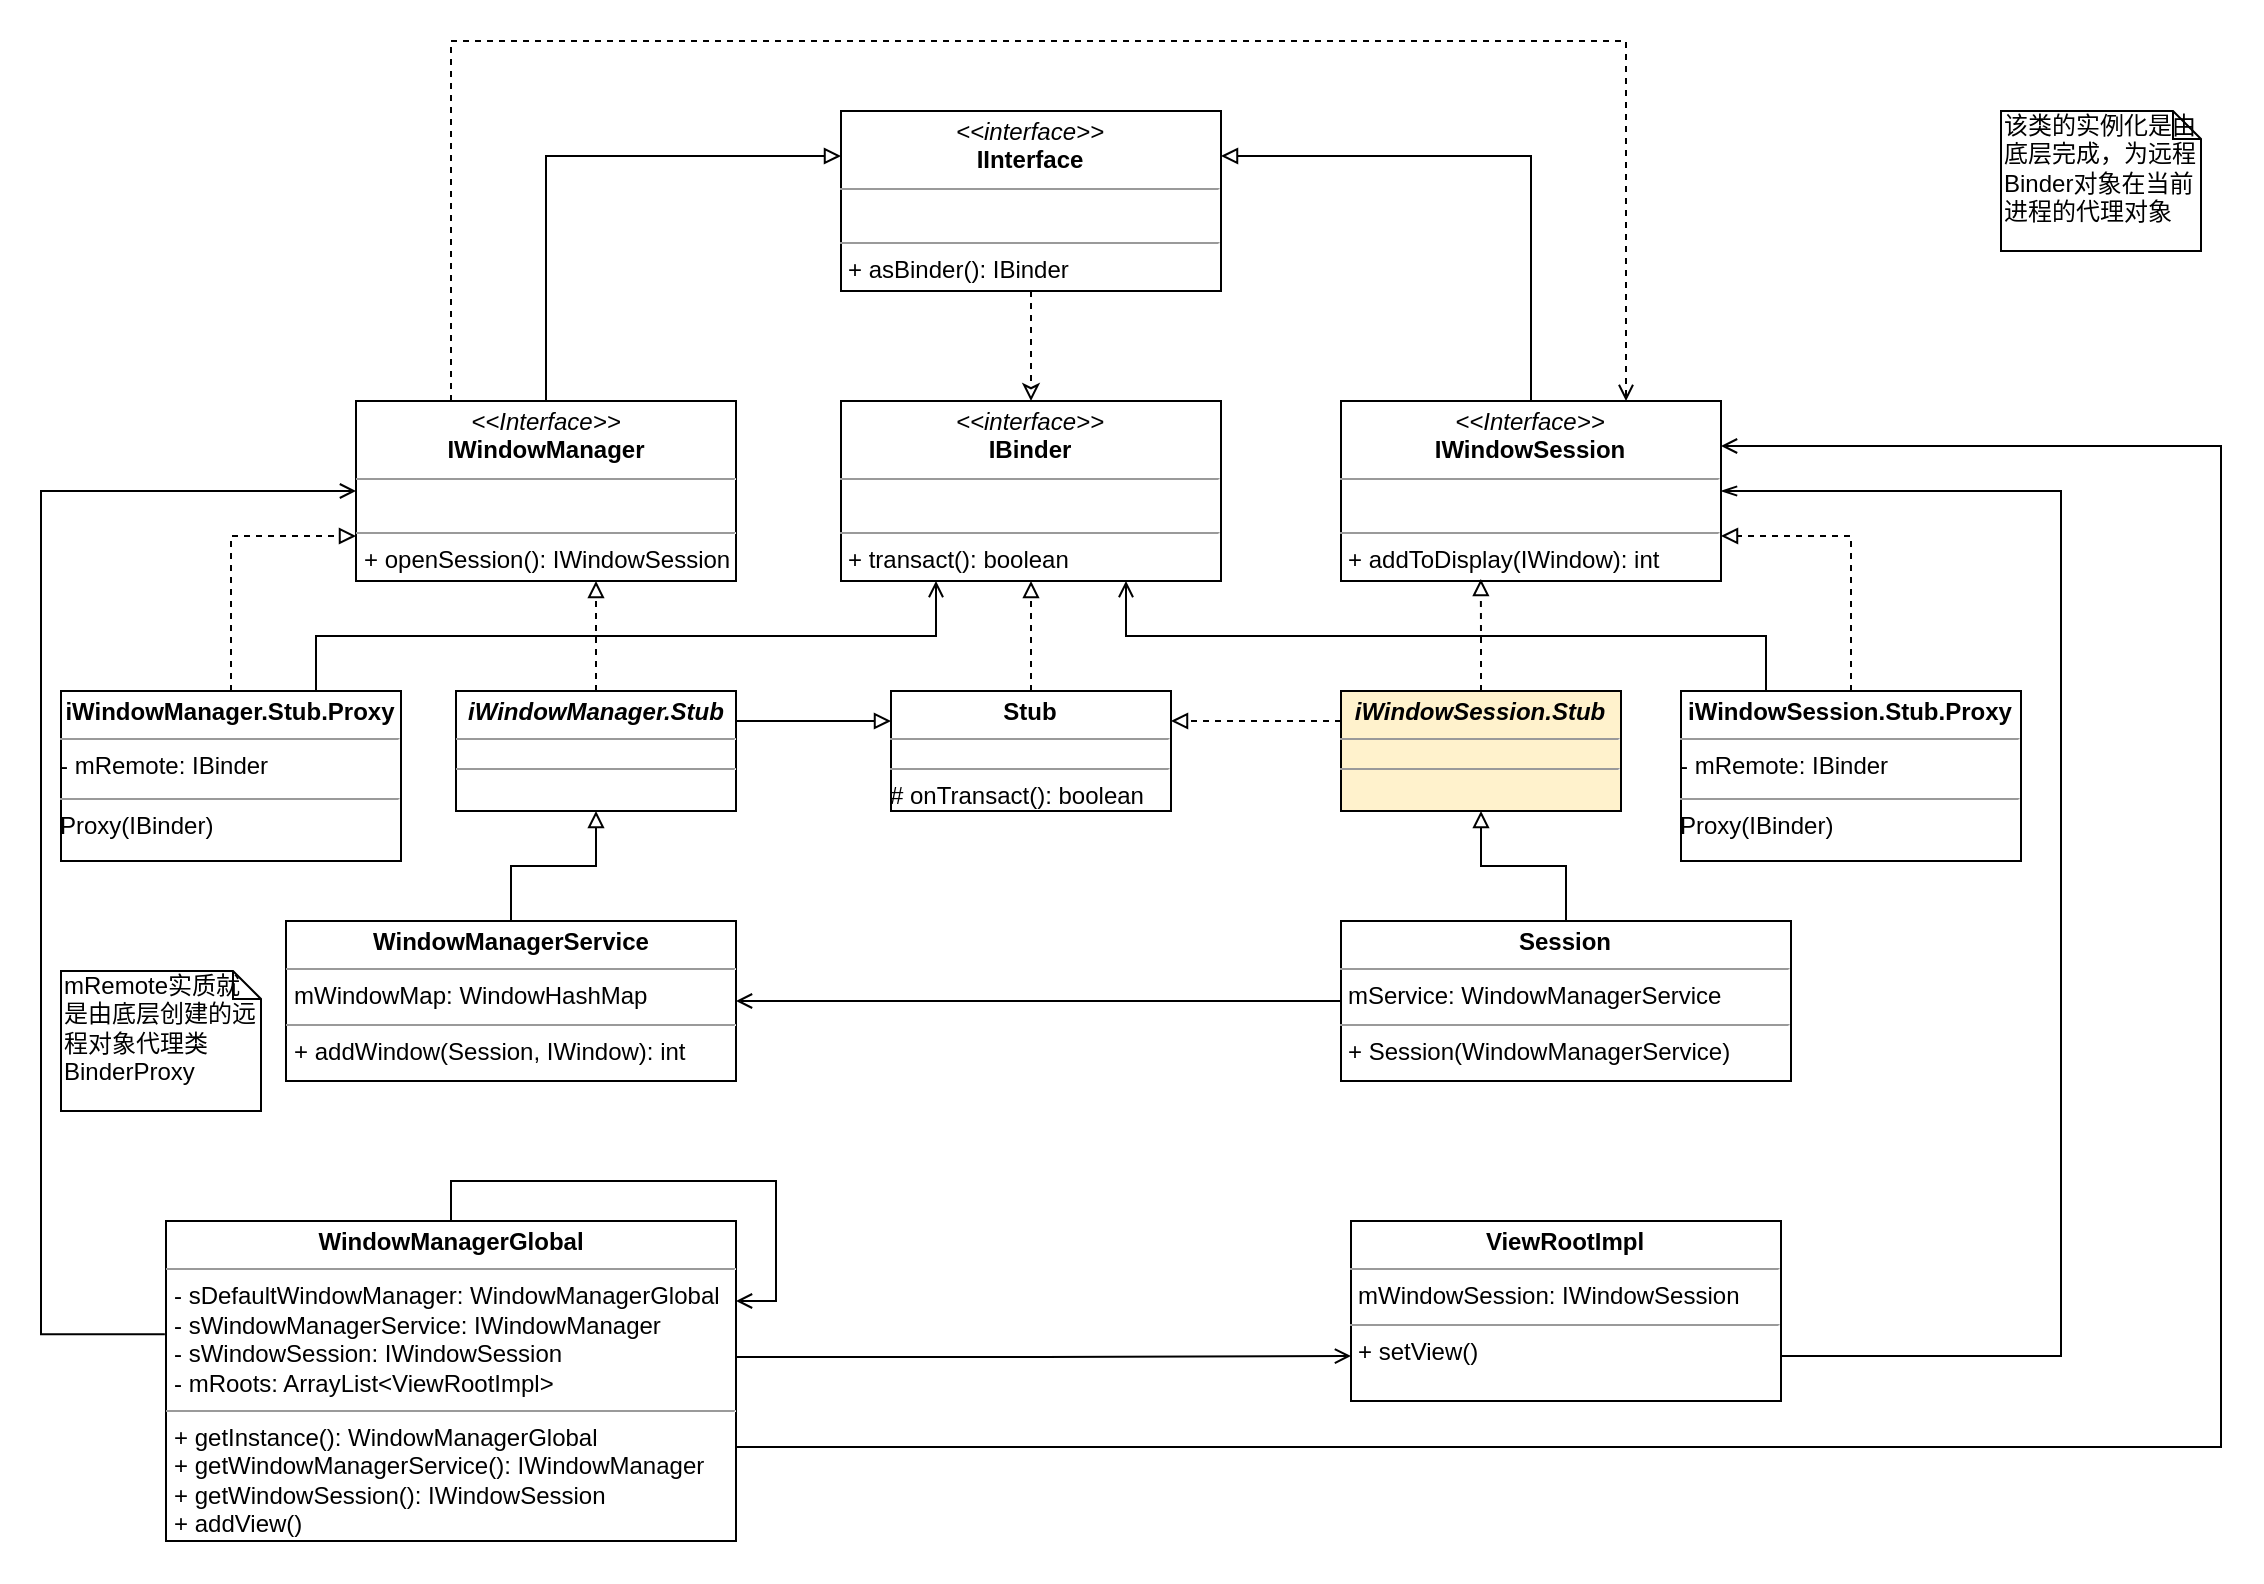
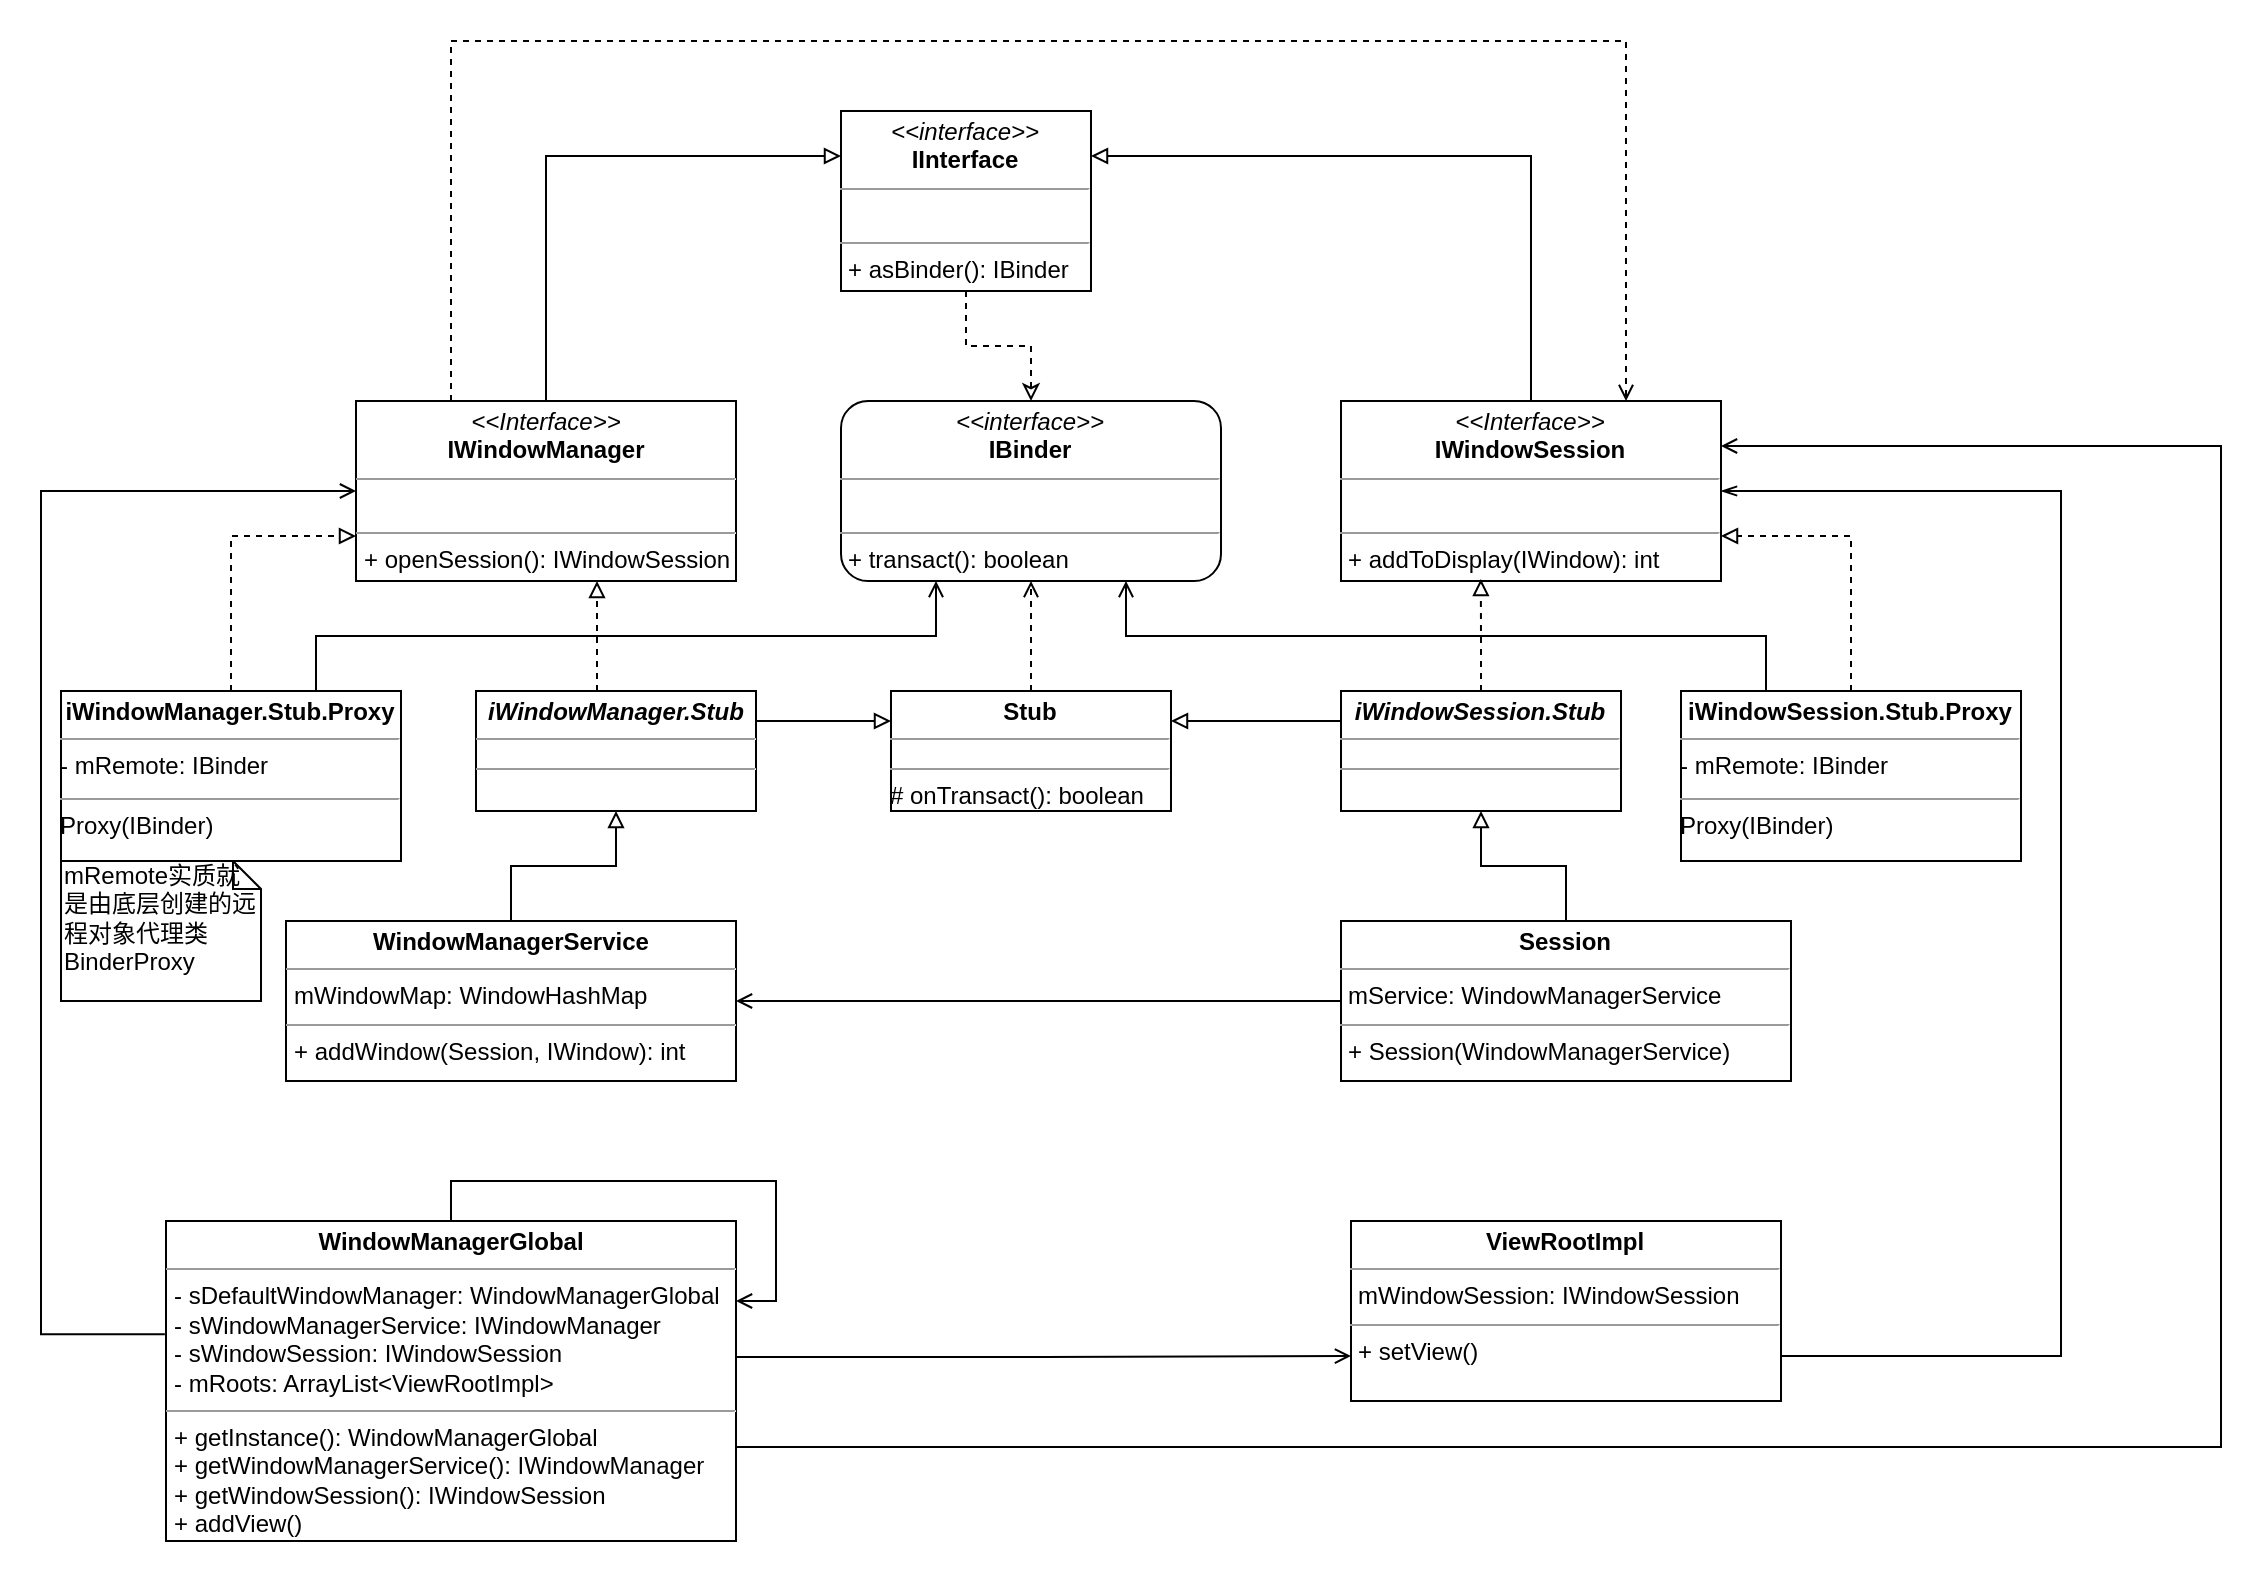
- <mxCell id="25" value="该类的实例化是由底层完成，为远程Binder对象在当前进程的代理对象" style="shape=note;whiteSpace=wrap;html=1;size=14;verticalAlign=top;align=left;spacingTop=-6;rounded=0;glass=0;" parent="1" vertex="1"><mxGeometry x="1000" y="55" width="100" height="70" as="geometry" /></mxCell>
- <mxCell id="3" value="&lt;p style=&quot;margin: 0px ; margin-top: 4px ; text-align: center&quot;&gt;&lt;i&gt;&amp;lt;&amp;lt;interface&amp;gt;&amp;gt;&lt;/i&gt;&lt;br&gt;&lt;b&gt;IInterface&lt;/b&gt;&lt;/p&gt;&lt;hr size=&quot;1&quot;&gt;&lt;p style=&quot;margin: 0px ; margin-left: 4px&quot;&gt;&lt;br&gt;&lt;/p&gt;&lt;hr size=&quot;1&quot;&gt;&lt;p style=&quot;margin: 0px ; margin-left: 4px&quot;&gt;+ asBinder(): IBinder&lt;/p&gt;" style="verticalAlign=top;align=left;overflow=fill;fontSize=12;fontFamily=Helvetica;html=1;rounded=0;glass=0;" parent="1" vertex="1"><mxGeometry x="420" y="55" width="190" height="90" as="geometry" /></mxCell>
+ <mxCell id="3" value="&lt;p style=&quot;margin: 0px ; margin-top: 4px ; text-align: center&quot;&gt;&lt;i&gt;&amp;lt;&amp;lt;interface&amp;gt;&amp;gt;&lt;/i&gt;&lt;br&gt;&lt;b&gt;IInterface&lt;/b&gt;&lt;/p&gt;&lt;hr size=&quot;1&quot;&gt;&lt;p style=&quot;margin: 0px ; margin-left: 4px&quot;&gt;&lt;br&gt;&lt;/p&gt;&lt;hr size=&quot;1&quot;&gt;&lt;p style=&quot;margin: 0px ; margin-left: 4px&quot;&gt;+ asBinder(): IBinder&lt;/p&gt;" style="verticalAlign=top;align=left;overflow=fill;fontSize=12;fontFamily=Helvetica;html=1;rounded=0;glass=0;" parent="1" vertex="1"><mxGeometry x="420" y="55" width="125" height="90" as="geometry" /></mxCell>
- <mxCell id="14" value="&lt;p style=&quot;margin: 0px ; margin-top: 4px ; text-align: center&quot;&gt;&lt;i&gt;&amp;lt;&amp;lt;interface&amp;gt;&amp;gt;&lt;/i&gt;&lt;br&gt;&lt;b&gt;IBinder&lt;/b&gt;&lt;/p&gt;&lt;hr size=&quot;1&quot;&gt;&lt;p style=&quot;margin: 0px ; margin-left: 4px&quot;&gt;&lt;br&gt;&lt;/p&gt;&lt;hr size=&quot;1&quot;&gt;&lt;p style=&quot;margin: 0px ; margin-left: 4px&quot;&gt;+ transact(): boolean&lt;/p&gt;" style="verticalAlign=top;align=left;overflow=fill;fontSize=12;fontFamily=Helvetica;html=1;rounded=0;glass=0;" parent="1" vertex="1"><mxGeometry x="420" y="200" width="190" height="90" as="geometry" /></mxCell>
+ <mxCell id="14" value="&lt;p style=&quot;margin: 0px ; margin-top: 4px ; text-align: center&quot;&gt;&lt;i&gt;&amp;lt;&amp;lt;interface&amp;gt;&amp;gt;&lt;/i&gt;&lt;br&gt;&lt;b&gt;IBinder&lt;/b&gt;&lt;/p&gt;&lt;hr size=&quot;1&quot;&gt;&lt;p style=&quot;margin: 0px ; margin-left: 4px&quot;&gt;&lt;br&gt;&lt;/p&gt;&lt;hr size=&quot;1&quot;&gt;&lt;p style=&quot;margin: 0px ; margin-left: 4px&quot;&gt;+ transact(): boolean&lt;/p&gt;" style="verticalAlign=top;align=left;overflow=fill;fontSize=12;fontFamily=Helvetica;html=1;glass=0;rounded=1;" parent="1" vertex="1"><mxGeometry x="420" y="200" width="190" height="90" as="geometry" /></mxCell>
- <mxCell id="12" style="edgeStyle=orthogonalEdgeStyle;rounded=0;jumpStyle=none;orthogonalLoop=1;jettySize=auto;html=1;entryX=0.5;entryY=1;entryDx=0;entryDy=0;startArrow=none;startFill=0;endArrow=block;endFill=0;strokeColor=#000000;dashed=1;" parent="1" source="13" target="14" edge="1"><mxGeometry relative="1" as="geometry" /></mxCell>
+ <mxCell id="12" style="edgeStyle=orthogonalEdgeStyle;rounded=0;jumpStyle=none;orthogonalLoop=1;jettySize=auto;html=1;entryX=0.5;entryY=1;entryDx=0;entryDy=0;startArrow=none;startFill=0;endArrow=open;endFill=0;strokeColor=#000000;dashed=1;" parent="1" source="13" target="14" edge="1"><mxGeometry relative="1" as="geometry" /></mxCell>
- <mxCell id="17" style="edgeStyle=orthogonalEdgeStyle;rounded=0;jumpStyle=none;orthogonalLoop=1;jettySize=auto;html=1;entryX=1;entryY=0.25;entryDx=0;entryDy=0;startArrow=none;startFill=0;endArrow=block;endFill=0;strokeColor=#000000;exitX=0;exitY=0.25;exitDx=0;exitDy=0;dashed=1;" parent="1" source="19" target="13" edge="1"><mxGeometry relative="1" as="geometry" /></mxCell>
+ <mxCell id="17" style="edgeStyle=orthogonalEdgeStyle;rounded=0;jumpStyle=none;orthogonalLoop=1;jettySize=auto;html=1;entryX=1;entryY=0.25;entryDx=0;entryDy=0;startArrow=none;startFill=0;endArrow=block;endFill=0;strokeColor=#000000;exitX=0;exitY=0.25;exitDx=0;exitDy=0;" parent="1" source="19" target="13" edge="1"><mxGeometry relative="1" as="geometry" /></mxCell>
- <mxCell id="9" value="&lt;p style=&quot;margin: 0px ; margin-top: 4px ; text-align: center&quot;&gt;&lt;b&gt;&lt;i&gt;iWindowManager.Stub&lt;/i&gt;&lt;/b&gt;&lt;/p&gt;&lt;hr size=&quot;1&quot;&gt;&lt;div style=&quot;height: 2px&quot;&gt;&lt;/div&gt;&lt;hr size=&quot;1&quot;&gt;&lt;div style=&quot;height: 2px&quot;&gt;&lt;/div&gt;" style="verticalAlign=top;align=left;overflow=fill;fontSize=12;fontFamily=Helvetica;html=1;rounded=0;glass=0;" parent="1" vertex="1"><mxGeometry x="227.5" y="345" width="140" height="60" as="geometry" /></mxCell>
+ <mxCell id="9" value="&lt;p style=&quot;margin: 0px ; margin-top: 4px ; text-align: center&quot;&gt;&lt;b&gt;&lt;i&gt;iWindowManager.Stub&lt;/i&gt;&lt;/b&gt;&lt;/p&gt;&lt;hr size=&quot;1&quot;&gt;&lt;div style=&quot;height: 2px&quot;&gt;&lt;/div&gt;&lt;hr size=&quot;1&quot;&gt;&lt;div style=&quot;height: 2px&quot;&gt;&lt;/div&gt;" style="verticalAlign=top;align=left;overflow=fill;fontSize=12;fontFamily=Helvetica;html=1;rounded=0;glass=0;" parent="1" vertex="1"><mxGeometry x="237.5" y="345" width="140" height="60" as="geometry" /></mxCell>
- <mxCell id="19" value="&lt;p style=&quot;margin: 0px ; margin-top: 4px ; text-align: center&quot;&gt;&lt;b&gt;&lt;i&gt;iWindowSession.Stub&lt;/i&gt;&lt;/b&gt;&lt;/p&gt;&lt;hr size=&quot;1&quot;&gt;&lt;div style=&quot;height: 2px&quot;&gt;&lt;/div&gt;&lt;hr size=&quot;1&quot;&gt;&lt;div style=&quot;height: 2px&quot;&gt;&lt;/div&gt;" style="verticalAlign=top;align=left;overflow=fill;fontSize=12;fontFamily=Helvetica;html=1;rounded=0;glass=0;fillColor=#fff2cc;" parent="1" vertex="1"><mxGeometry x="670" y="345" width="140" height="60" as="geometry" /></mxCell>
+ <mxCell id="19" value="&lt;p style=&quot;margin: 0px ; margin-top: 4px ; text-align: center&quot;&gt;&lt;b&gt;&lt;i&gt;iWindowSession.Stub&lt;/i&gt;&lt;/b&gt;&lt;/p&gt;&lt;hr size=&quot;1&quot;&gt;&lt;div style=&quot;height: 2px&quot;&gt;&lt;/div&gt;&lt;hr size=&quot;1&quot;&gt;&lt;div style=&quot;height: 2px&quot;&gt;&lt;/div&gt;" style="verticalAlign=top;align=left;overflow=fill;fontSize=12;fontFamily=Helvetica;html=1;rounded=0;glass=0;" parent="1" vertex="1"><mxGeometry x="670" y="345" width="140" height="60" as="geometry" /></mxCell>
- <mxCell id="34" value="mRemote实质就是由底层创建的远程对象代理类BinderProxy" style="shape=note;whiteSpace=wrap;html=1;size=14;verticalAlign=top;align=left;spacingTop=-6;rounded=0;glass=0;" parent="1" vertex="1"><mxGeometry x="30" y="485" width="100" height="70" as="geometry" /></mxCell>
+ <mxCell id="34" value="mRemote实质就是由底层创建的远程对象代理类BinderProxy" style="shape=note;whiteSpace=wrap;html=1;size=14;verticalAlign=top;align=left;spacingTop=-6;rounded=0;glass=0;" parent="1" vertex="1"><mxGeometry x="30" y="430" width="100" height="70" as="geometry" /></mxCell>
